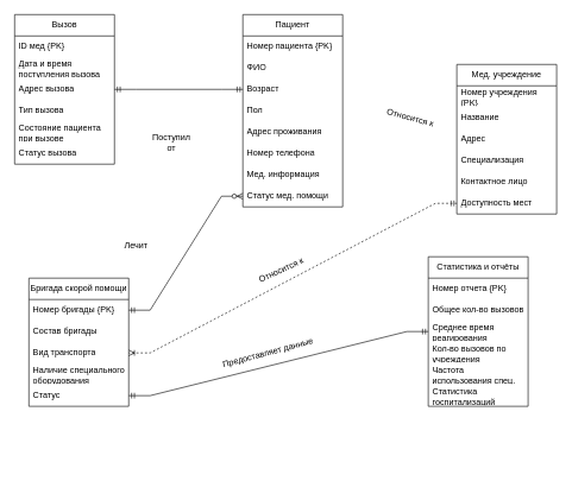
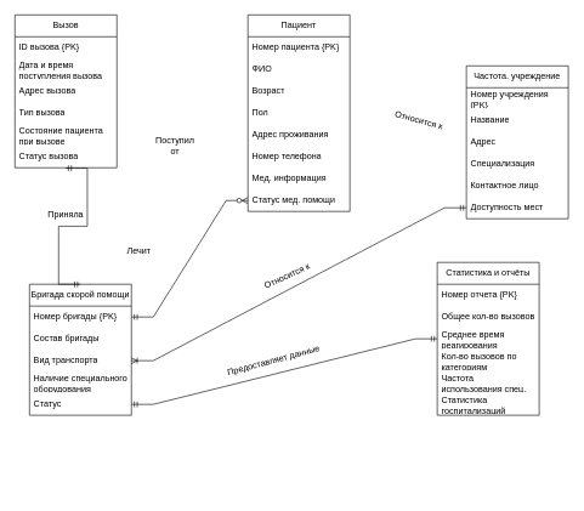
- <mxCell id="3" value="ID мед {PK}" style="text;strokeColor=none;fillColor=none;align=left;verticalAlign=middle;spacingLeft=4;spacingRight=4;overflow=hidden;points=[[0,0.5],[1,0.5]];portConstraint=eastwest;rotatable=0;whiteSpace=wrap;html=1;" vertex="1" parent="2"><mxGeometry y="30" width="140" height="30" as="geometry" /></mxCell>
+ <mxCell id="3" value="ID вызова {PK}" style="text;strokeColor=none;fillColor=none;align=left;verticalAlign=middle;spacingLeft=4;spacingRight=4;overflow=hidden;points=[[0,0.5],[1,0.5]];portConstraint=eastwest;rotatable=0;whiteSpace=wrap;html=1;" vertex="1" parent="2"><mxGeometry y="30" width="140" height="30" as="geometry" /></mxCell>
- <mxCell id="24" value="Мед. учреждение" style="swimlane;fontStyle=0;childLayout=stackLayout;horizontal=1;startSize=30;horizontalStack=0;resizeParent=1;resizeParentMax=0;resizeLast=0;collapsible=1;marginBottom=0;whiteSpace=wrap;html=1;" vertex="1" parent="1"><mxGeometry x="640" y="90" width="140" height="210" as="geometry" /></mxCell>
+ <mxCell id="24" value="Частота. учреждение" style="swimlane;fontStyle=0;childLayout=stackLayout;horizontal=1;startSize=30;horizontalStack=0;resizeParent=1;resizeParentMax=0;resizeLast=0;collapsible=1;marginBottom=0;whiteSpace=wrap;html=1;" vertex="1" parent="1"><mxGeometry x="640" y="90" width="140" height="210" as="geometry" /></mxCell>
- <mxCell id="38" value="" style="edgeStyle=entityRelationEdgeStyle;fontSize=12;html=1;endArrow=ERmandOne;startArrow=ERmandOne;rounded=0;exitX=1;exitY=0.5;exitDx=0;exitDy=0;entryX=0;entryY=0.5;entryDx=0;entryDy=0;" edge="1" parent="1" source="5" target="12"><mxGeometry width="100" height="100" relative="1" as="geometry"><mxPoint x="340" y="370" as="sourcePoint" /><mxPoint x="440" y="270" as="targetPoint" /><Array as="points"><mxPoint x="260" y="130" /><mxPoint x="250" y="120" /></Array></mxGeometry></mxCell>
+ <mxCell id="42" value="Приняла" style="text;html=1;align=center;verticalAlign=middle;whiteSpace=wrap;rounded=0;" vertex="1" parent="1"><mxGeometry x="60" y="280" width="60" height="30" as="geometry" /></mxCell>
+ <mxCell id="39" value="" style="edgeStyle=entityRelationEdgeStyle;fontSize=12;html=1;endArrow=ERmandOne;startArrow=ERmandOne;rounded=0;entryX=0.496;entryY=1.02;entryDx=0;entryDy=0;entryPerimeter=0;exitX=0.5;exitY=0;exitDx=0;exitDy=0;" edge="1" parent="1" source="18" target="8"><mxGeometry width="100" height="100" relative="1" as="geometry"><mxPoint x="340" y="370" as="sourcePoint" /><mxPoint x="440" y="270" as="targetPoint" /><Array as="points"><mxPoint x="119" y="350" /><mxPoint x="70" y="270" /></Array></mxGeometry></mxCell>
- <mxCell id="44" value="" style="edgeStyle=entityRelationEdgeStyle;fontSize=12;html=1;endArrow=ERoneToMany;startArrow=ERmandOne;rounded=0;exitX=0;exitY=0.5;exitDx=0;exitDy=0;entryX=1;entryY=0.5;entryDx=0;entryDy=0;dashed=1;" edge="1" parent="1" source="30" target="21"><mxGeometry width="100" height="100" relative="1" as="geometry"><mxPoint x="330" y="500" as="sourcePoint" /><mxPoint x="430" y="400" as="targetPoint" /></mxGeometry></mxCell>
+ <mxCell id="44" value="" style="edgeStyle=entityRelationEdgeStyle;fontSize=12;html=1;endArrow=ERoneToMany;startArrow=ERmandOne;rounded=0;exitX=0;exitY=0.5;exitDx=0;exitDy=0;entryX=1;entryY=0.5;entryDx=0;entryDy=0;" edge="1" parent="1" source="30" target="21"><mxGeometry width="100" height="100" relative="1" as="geometry"><mxPoint x="330" y="500" as="sourcePoint" /><mxPoint x="430" y="400" as="targetPoint" /></mxGeometry></mxCell>
- <mxCell id="35" value="Кол-во вызовов по учреждения" style="text;strokeColor=none;fillColor=none;align=left;verticalAlign=middle;spacingLeft=4;spacingRight=4;overflow=hidden;points=[[0,0.5],[1,0.5]];portConstraint=eastwest;rotatable=0;whiteSpace=wrap;html=1;" vertex="1" parent="31"><mxGeometry y="120" width="140" height="30" as="geometry" /></mxCell>
+ <mxCell id="35" value="Кол-во вызовов по категориям" style="text;strokeColor=none;fillColor=none;align=left;verticalAlign=middle;spacingLeft=4;spacingRight=4;overflow=hidden;points=[[0,0.5],[1,0.5]];portConstraint=eastwest;rotatable=0;whiteSpace=wrap;html=1;" vertex="1" parent="31"><mxGeometry y="120" width="140" height="30" as="geometry" /></mxCell>
